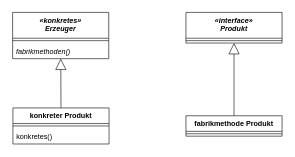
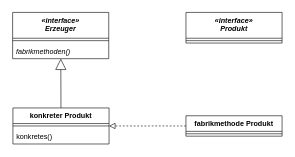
- <mxCell id="2" value="«konkretes»&#10;Erzeuger" style="swimlane;fontStyle=3;align=center;verticalAlign=top;childLayout=stackLayout;horizontal=1;startSize=43;horizontalStack=0;resizeParent=1;resizeParentMax=0;resizeLast=0;collapsible=1;marginBottom=0;" parent="1" vertex="1"><mxGeometry x="20.5" y="20" width="160" height="77" as="geometry" /></mxCell>
+ <mxCell id="2" value="«interface»&#10;Erzeuger" style="swimlane;fontStyle=3;align=center;verticalAlign=top;childLayout=stackLayout;horizontal=1;startSize=43;horizontalStack=0;resizeParent=1;resizeParentMax=0;resizeLast=0;collapsible=1;marginBottom=0;" parent="1" vertex="1"><mxGeometry x="20.5" y="20" width="160" height="77" as="geometry" /></mxCell>
- <mxCell id="13" value="" style="endArrow=block;endSize=16;endFill=0;html=1;exitX=0.5;exitY=0;exitDx=0;exitDy=0;entryX=0.5;entryY=1;entryDx=0;entryDy=0;" parent="1" source="10" target="8" edge="1"><mxGeometry width="160" relative="1" as="geometry"><mxPoint x="110.5" y="176" as="sourcePoint" /><mxPoint x="110.5" y="107" as="targetPoint" /></mxGeometry></mxCell>
+ <mxCell id="14" value="" style="html=1;verticalAlign=bottom;endArrow=block;dashed=1;endSize=8;exitX=0;exitY=0.5;exitDx=0;exitDy=0;entryX=1;entryY=0.5;entryDx=0;entryDy=0;endFill=0;" parent="1" source="10" target="5" edge="1"><mxGeometry relative="1" as="geometry"><mxPoint x="96.5" y="280" as="sourcePoint" /><mxPoint x="16.5" y="280" as="targetPoint" /></mxGeometry></mxCell>
